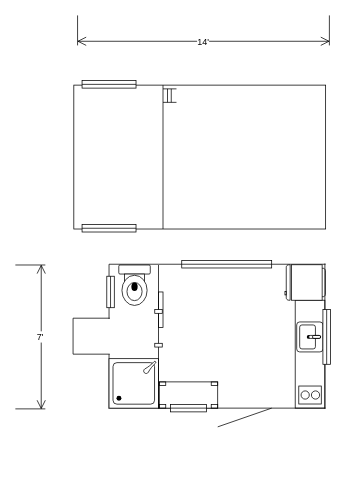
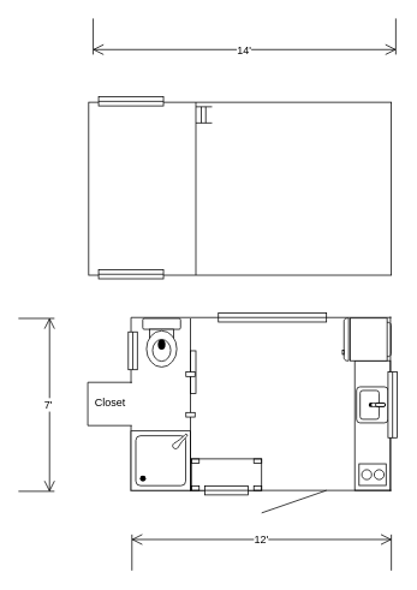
+ <mxCell id="28" value="Closet" style="text;html=1;strokeColor=none;fillColor=none;align=center;verticalAlign=middle;whiteSpace=wrap;rounded=0;" vertex="1" parent="1"><mxGeometry x="102" y="437" width="40" height="20" as="geometry" /></mxCell>
+ <mxCell id="37" value="12'" style="shape=dimension;direction=west;whiteSpace=wrap;html=1;align=center;points=[];verticalAlign=top;spacingTop=-8;labelBackgroundColor=#ffffff;strokeWidth=1;" vertex="1" parent="1"><mxGeometry x="146" y="593" width="288" height="40" as="geometry" /></mxCell>
